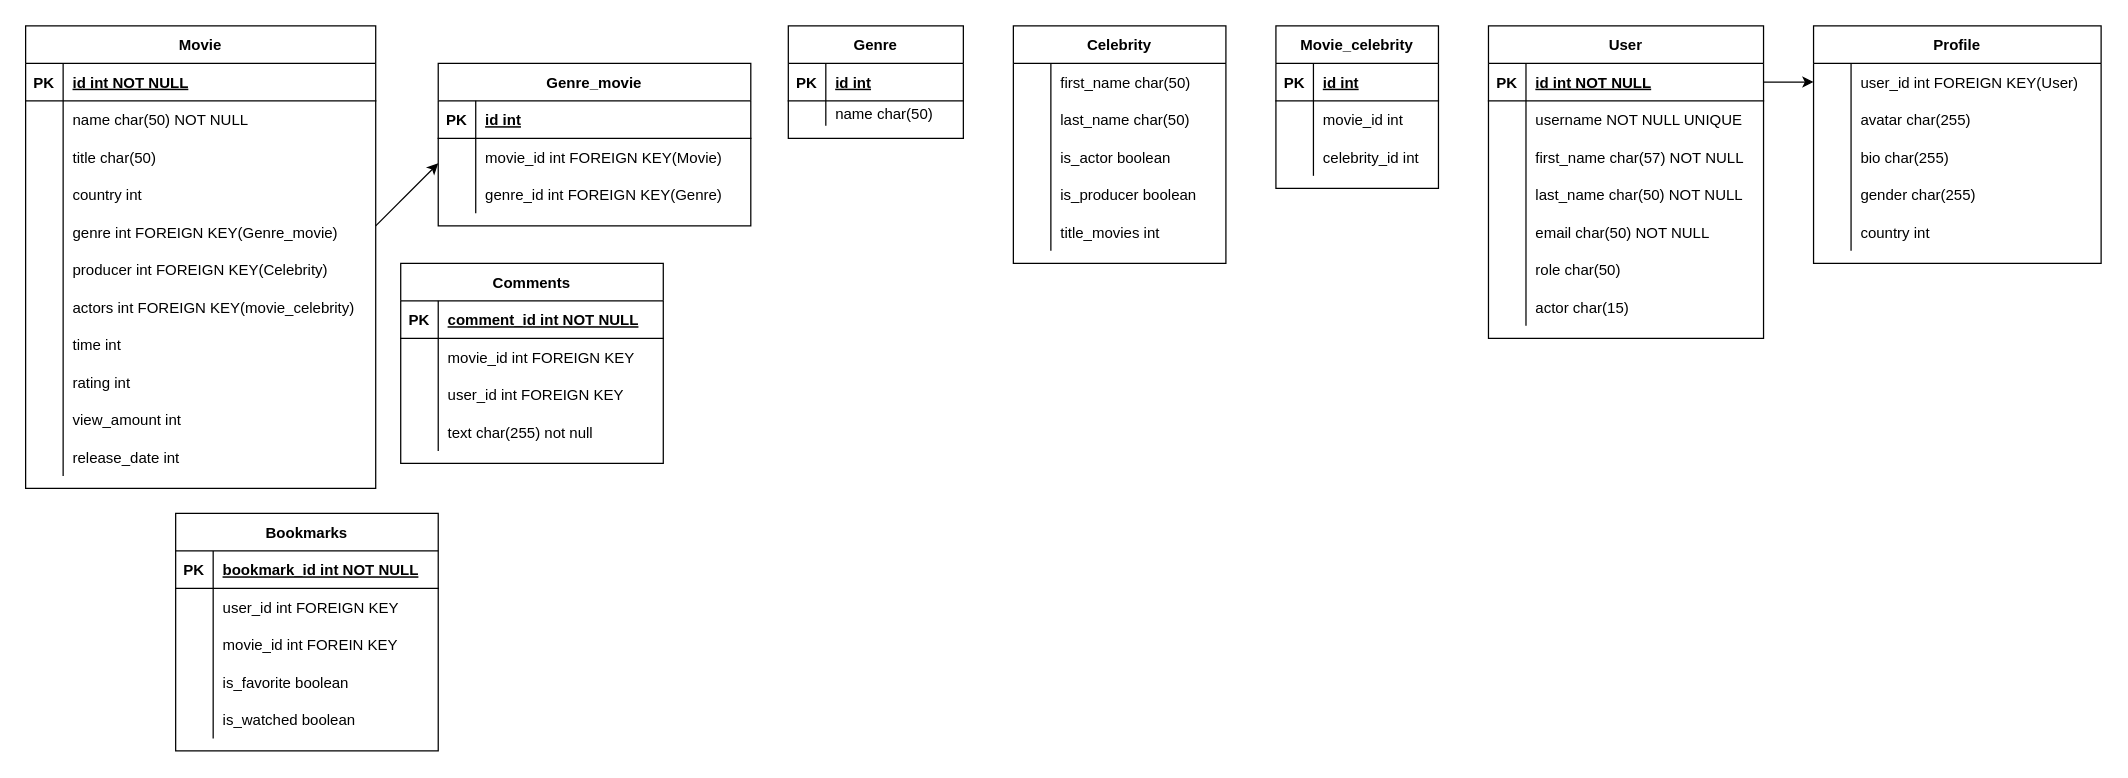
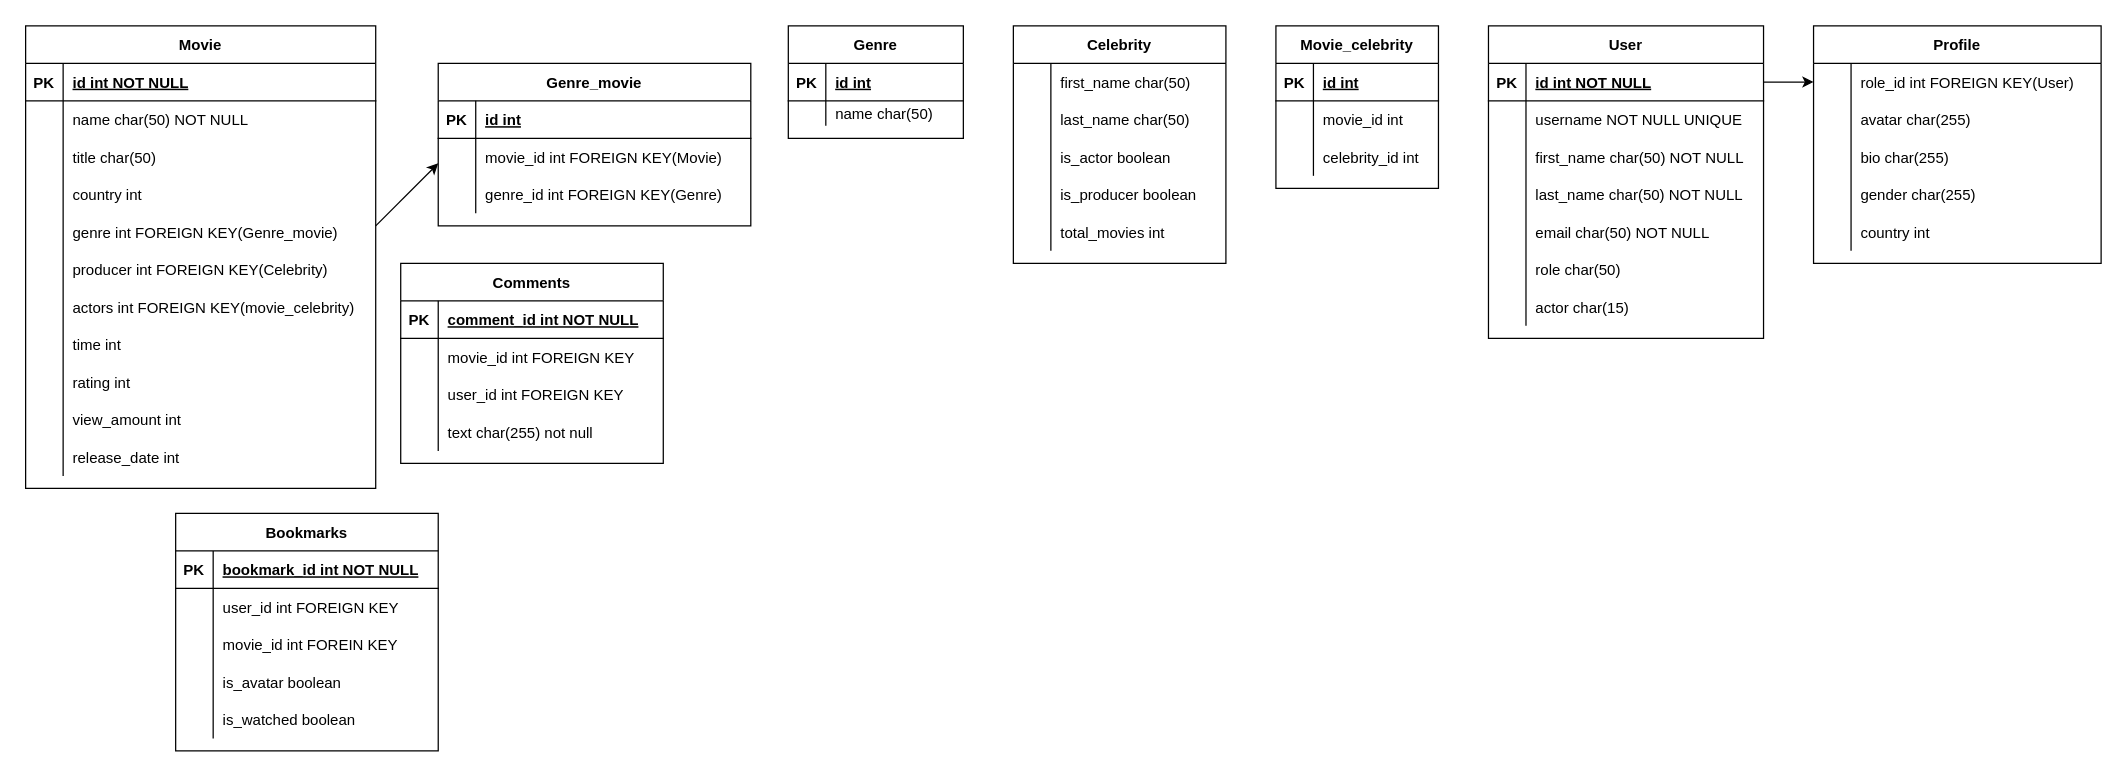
- <mxCell id="104" value="user_id int FOREIGN KEY(User)" style="shape=partialRectangle;overflow=hidden;connectable=0;fillColor=none;align=left;top=0;left=0;bottom=0;right=0;spacingLeft=6;" parent="102" vertex="1"><mxGeometry x="30" width="200" height="30" as="geometry"><mxRectangle width="200" height="30" as="alternateBounds" /></mxGeometry></mxCell>
+ <mxCell id="104" value="role_id int FOREIGN KEY(User)" style="shape=partialRectangle;overflow=hidden;connectable=0;fillColor=none;align=left;top=0;left=0;bottom=0;right=0;spacingLeft=6;" parent="102" vertex="1"><mxGeometry x="30" width="200" height="30" as="geometry"><mxRectangle width="200" height="30" as="alternateBounds" /></mxGeometry></mxCell>
- <mxCell id="88" value="first_name char(57) NOT NULL" style="shape=partialRectangle;overflow=hidden;connectable=0;fillColor=none;align=left;top=0;left=0;bottom=0;right=0;spacingLeft=6;" parent="86" vertex="1"><mxGeometry x="30" width="190" height="30" as="geometry"><mxRectangle width="190" height="30" as="alternateBounds" /></mxGeometry></mxCell>
+ <mxCell id="88" value="first_name char(50) NOT NULL" style="shape=partialRectangle;overflow=hidden;connectable=0;fillColor=none;align=left;top=0;left=0;bottom=0;right=0;spacingLeft=6;" parent="86" vertex="1"><mxGeometry x="30" width="190" height="30" as="geometry"><mxRectangle width="190" height="30" as="alternateBounds" /></mxGeometry></mxCell>
- <mxCell id="68" value="title_movies int" style="shape=partialRectangle;overflow=hidden;connectable=0;fillColor=none;align=left;top=0;left=0;bottom=0;right=0;spacingLeft=6;" parent="66" vertex="1"><mxGeometry x="30" width="140" height="30" as="geometry"><mxRectangle width="140" height="30" as="alternateBounds" /></mxGeometry></mxCell>
+ <mxCell id="68" value="total_movies int" style="shape=partialRectangle;overflow=hidden;connectable=0;fillColor=none;align=left;top=0;left=0;bottom=0;right=0;spacingLeft=6;" parent="66" vertex="1"><mxGeometry x="30" width="140" height="30" as="geometry"><mxRectangle width="140" height="30" as="alternateBounds" /></mxGeometry></mxCell>
- <mxCell id="130" value="is_favorite boolean" style="shape=partialRectangle;overflow=hidden;connectable=0;fillColor=none;align=left;top=0;left=0;bottom=0;right=0;spacingLeft=6;" parent="128" vertex="1"><mxGeometry x="30" width="180" height="30" as="geometry"><mxRectangle width="180" height="30" as="alternateBounds" /></mxGeometry></mxCell>
+ <mxCell id="130" value="is_avatar boolean" style="shape=partialRectangle;overflow=hidden;connectable=0;fillColor=none;align=left;top=0;left=0;bottom=0;right=0;spacingLeft=6;" parent="128" vertex="1"><mxGeometry x="30" width="180" height="30" as="geometry"><mxRectangle width="180" height="30" as="alternateBounds" /></mxGeometry></mxCell>
